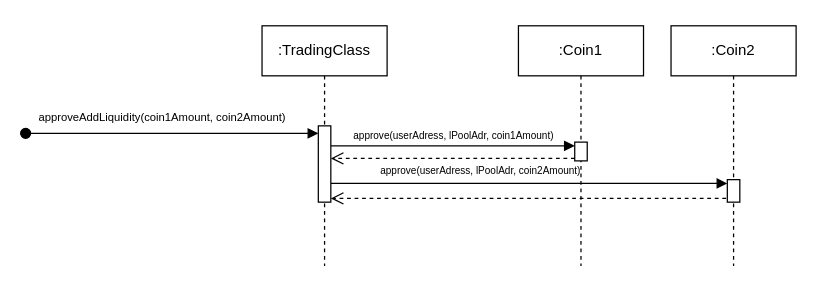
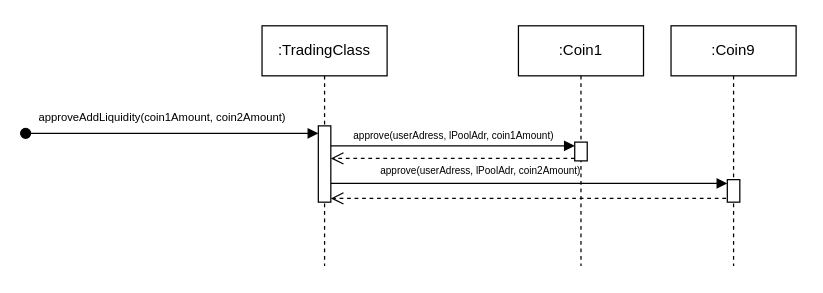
- <mxCell id="5" value="&lt;div&gt;:Coin2&lt;/div&gt;" style="shape=umlLifeline;perimeter=lifelinePerimeter;whiteSpace=wrap;html=1;container=0;dropTarget=0;collapsible=0;recursiveResize=0;outlineConnect=0;portConstraint=eastwest;newEdgeStyle={&quot;edgeStyle&quot;:&quot;elbowEdgeStyle&quot;,&quot;elbow&quot;:&quot;vertical&quot;,&quot;curved&quot;:0,&quot;rounded&quot;:0};" parent="1" vertex="1"><mxGeometry x="536" y="20" width="100" height="192" as="geometry" /></mxCell>
+ <mxCell id="5" value="&lt;div&gt;:Coin9&lt;/div&gt;" style="shape=umlLifeline;perimeter=lifelinePerimeter;whiteSpace=wrap;html=1;container=0;dropTarget=0;collapsible=0;recursiveResize=0;outlineConnect=0;portConstraint=eastwest;newEdgeStyle={&quot;edgeStyle&quot;:&quot;elbowEdgeStyle&quot;,&quot;elbow&quot;:&quot;vertical&quot;,&quot;curved&quot;:0,&quot;rounded&quot;:0};" parent="1" vertex="1"><mxGeometry x="536" y="20" width="100" height="192" as="geometry" /></mxCell>
